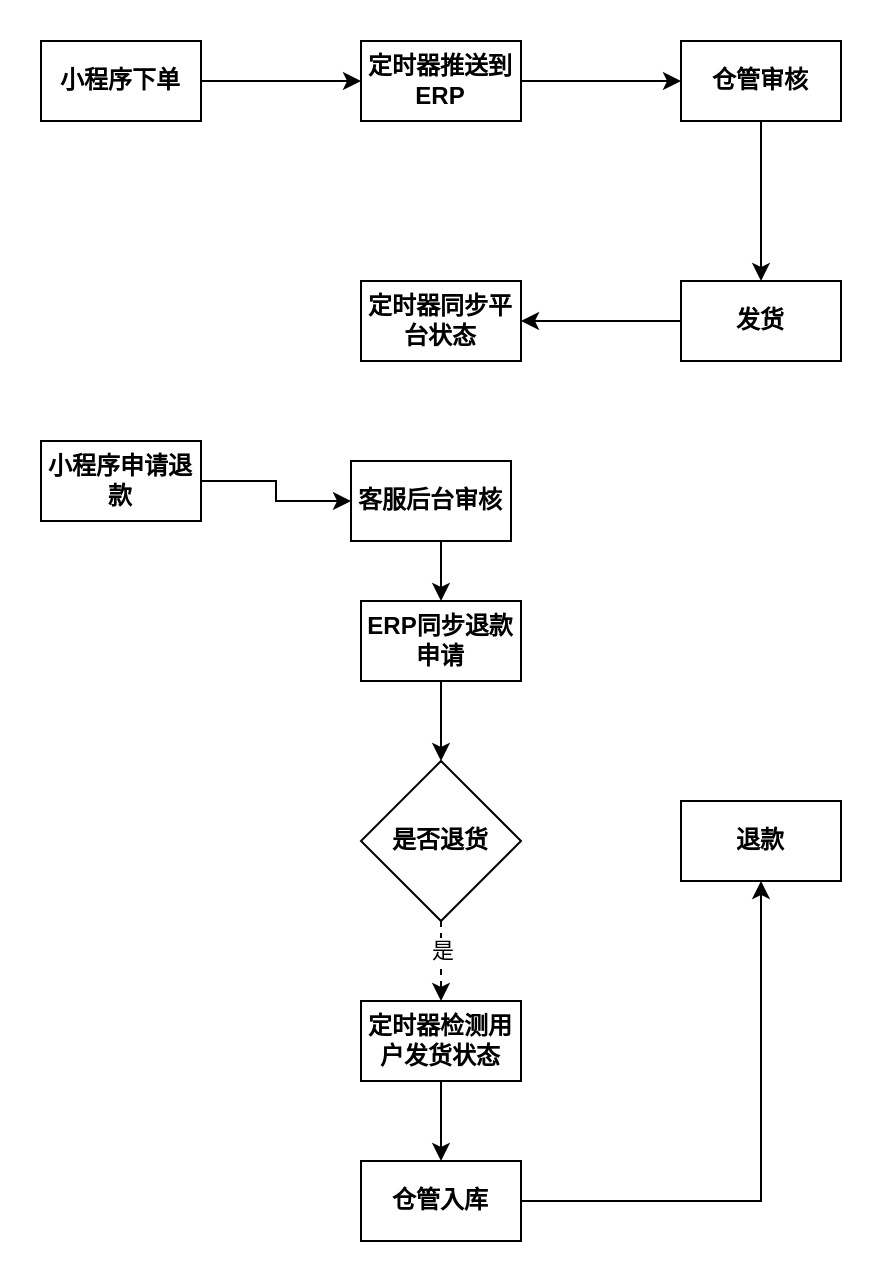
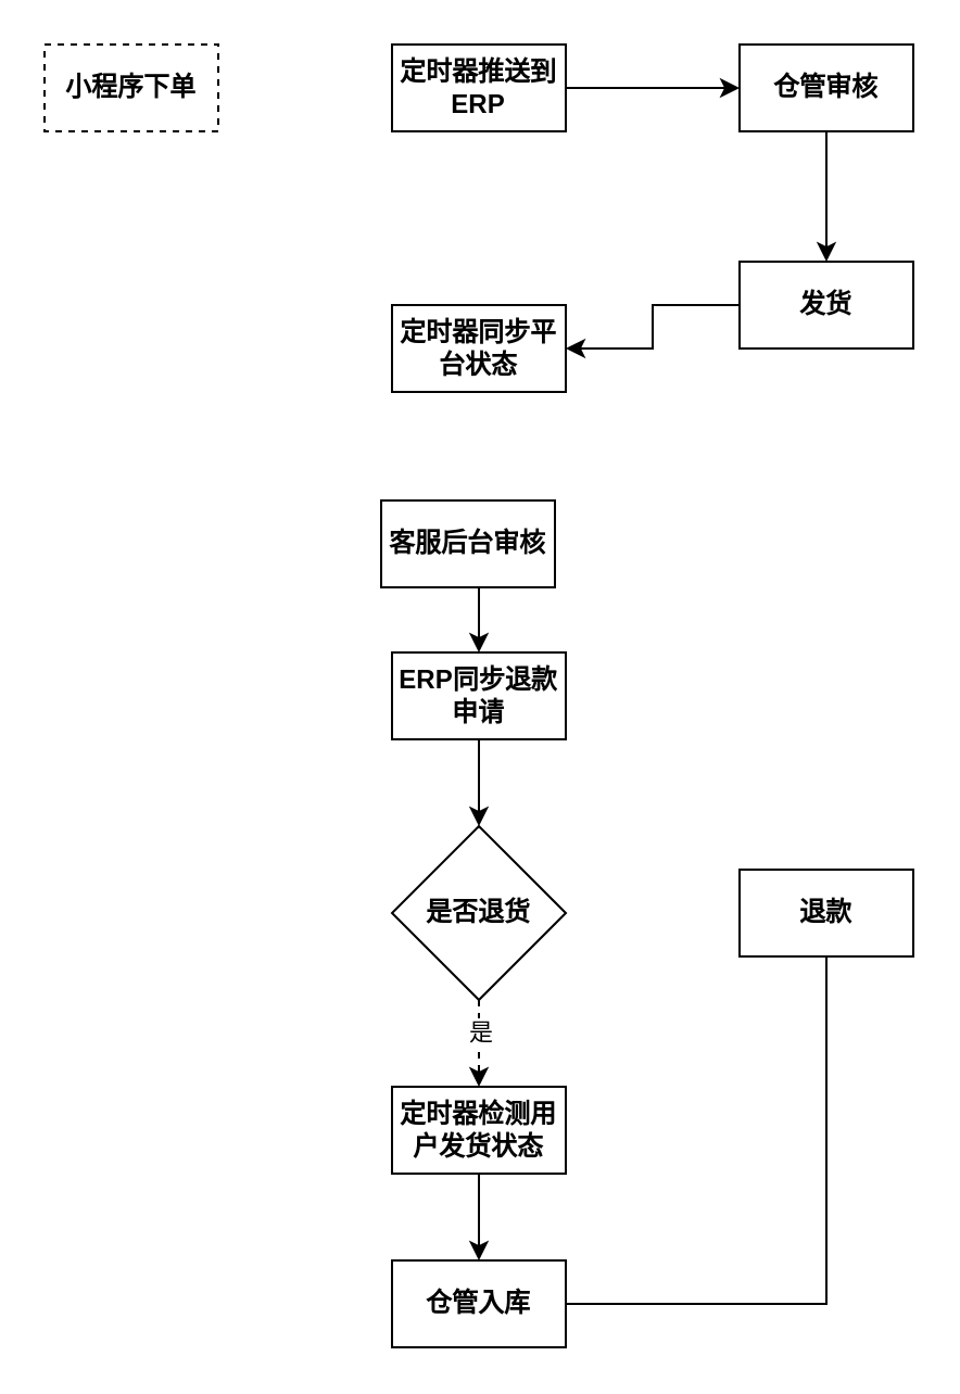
- <mxCell id="3" value="&lt;b&gt;小程序下单&lt;/b&gt;" style="rounded=0;whiteSpace=wrap;html=1;" vertex="1" parent="1"><mxGeometry x="20" y="20" width="80" height="40" as="geometry" /></mxCell>
+ <mxCell id="3" value="&lt;b&gt;小程序下单&lt;/b&gt;" style="rounded=0;whiteSpace=wrap;html=1;dashed=1;" vertex="1" parent="1"><mxGeometry x="20" y="20" width="80" height="40" as="geometry" /></mxCell>
- <mxCell id="2" style="edgeStyle=orthogonalEdgeStyle;rounded=0;orthogonalLoop=1;jettySize=auto;html=1;exitX=1;exitY=0.5;exitDx=0;exitDy=0;" edge="1" parent="1" source="3" target="5"><mxGeometry relative="1" as="geometry" /></mxCell>
- <mxCell id="9" value="&lt;b&gt;发货&lt;/b&gt;" style="rounded=0;whiteSpace=wrap;html=1;" vertex="1" parent="1"><mxGeometry x="340" y="140" width="80" height="40" as="geometry" /></mxCell>
+ <mxCell id="9" value="&lt;b&gt;发货&lt;/b&gt;" style="rounded=0;whiteSpace=wrap;html=1;" vertex="1" parent="1"><mxGeometry x="340" y="120" width="80" height="40" as="geometry" /></mxCell>
- <mxCell id="12" value="&lt;b&gt;小程序申请退款&lt;/b&gt;" style="rounded=0;whiteSpace=wrap;html=1;" vertex="1" parent="1"><mxGeometry x="20" y="220" width="80" height="40" as="geometry" /></mxCell>
- <mxCell id="11" style="edgeStyle=orthogonalEdgeStyle;rounded=0;orthogonalLoop=1;jettySize=auto;html=1;exitX=1;exitY=0.5;exitDx=0;exitDy=0;entryX=0;entryY=0.5;entryDx=0;entryDy=0;" edge="1" parent="1" source="12" target="14"><mxGeometry relative="1" as="geometry" /></mxCell>
- <mxCell id="23" style="edgeStyle=orthogonalEdgeStyle;rounded=0;orthogonalLoop=1;jettySize=auto;html=1;exitX=1;exitY=0.5;exitDx=0;exitDy=0;entryX=0.5;entryY=1;entryDx=0;entryDy=0;" edge="1" parent="1" source="24" target="20"><mxGeometry relative="1" as="geometry" /></mxCell>
+ <mxCell id="23" style="edgeStyle=orthogonalEdgeStyle;rounded=0;orthogonalLoop=1;jettySize=auto;html=1;exitX=1;exitY=0.5;exitDx=0;exitDy=0;entryX=0.5;entryY=1;entryDx=0;entryDy=0;endArrow=none;" edge="1" parent="1" source="24" target="20"><mxGeometry relative="1" as="geometry" /></mxCell>
